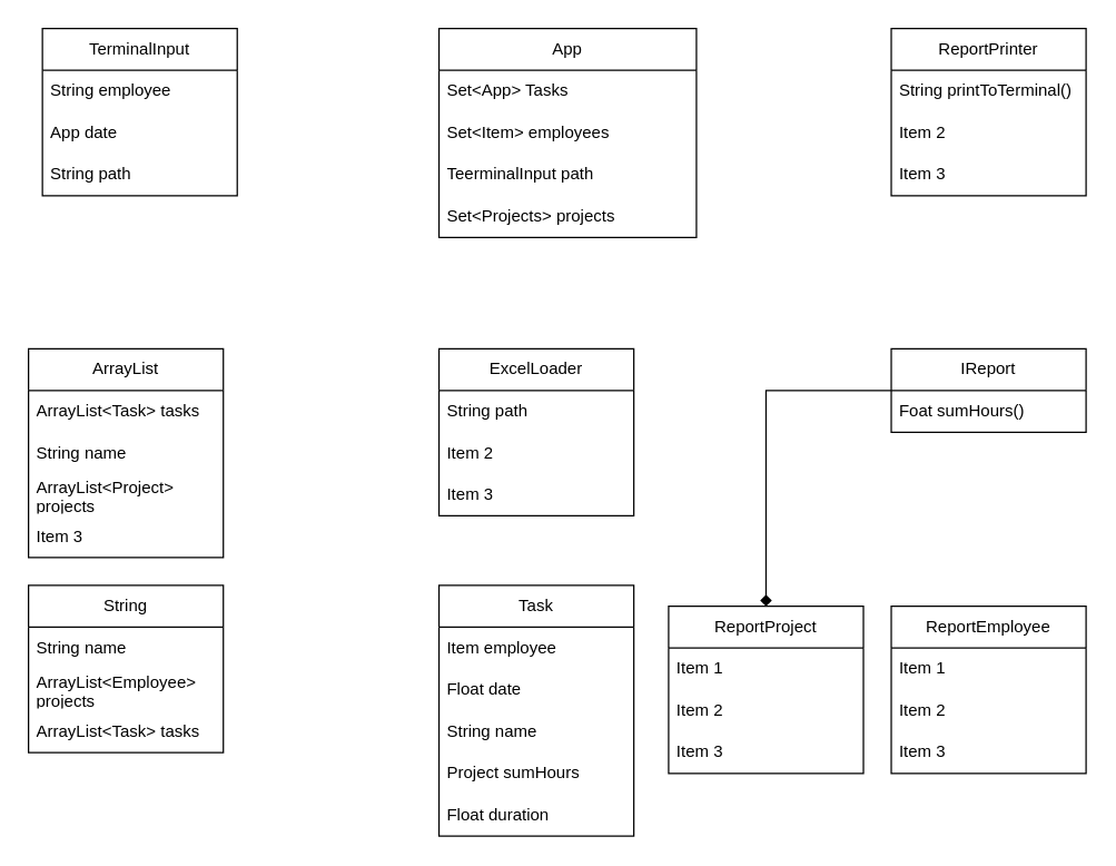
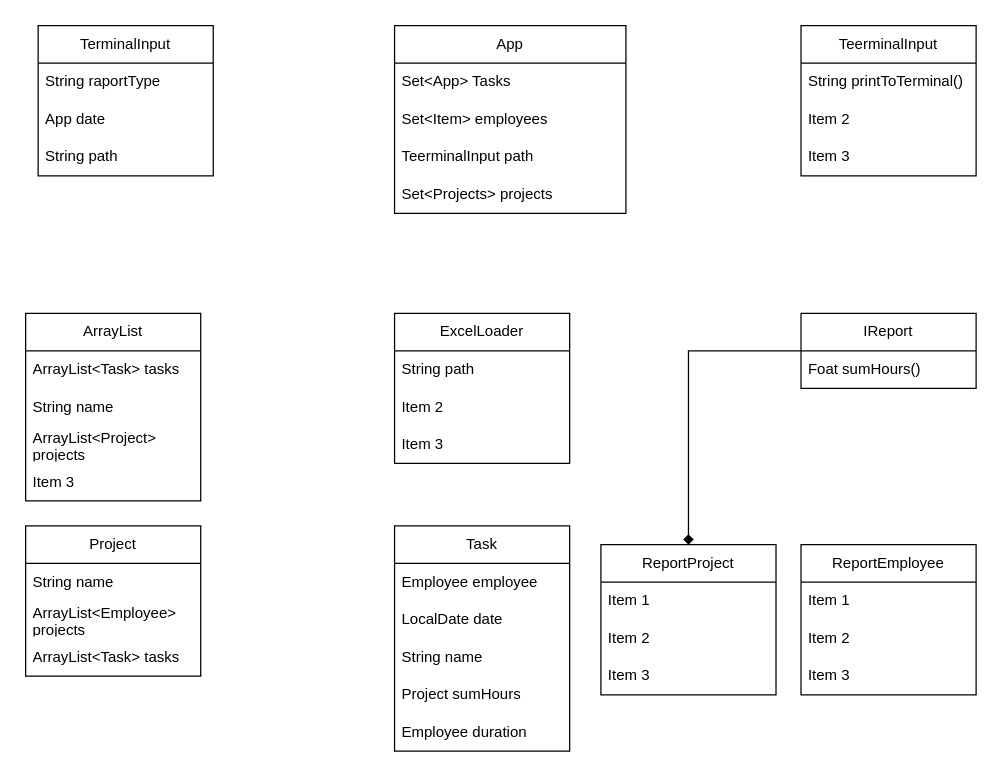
- <mxCell id="11" value="ReportPrinter" style="swimlane;fontStyle=0;childLayout=stackLayout;horizontal=1;startSize=30;horizontalStack=0;resizeParent=1;resizeParentMax=0;resizeLast=0;collapsible=1;marginBottom=0;whiteSpace=wrap;html=1;" vertex="1" parent="1"><mxGeometry x="640" y="20" width="140" height="120" as="geometry" /></mxCell>
+ <mxCell id="11" value="TeerminalInput" style="swimlane;fontStyle=0;childLayout=stackLayout;horizontal=1;startSize=30;horizontalStack=0;resizeParent=1;resizeParentMax=0;resizeLast=0;collapsible=1;marginBottom=0;whiteSpace=wrap;html=1;" vertex="1" parent="1"><mxGeometry x="640" y="20" width="140" height="120" as="geometry" /></mxCell>
- <mxCell id="8" value="String employee" style="text;strokeColor=none;fillColor=none;align=left;verticalAlign=middle;spacingLeft=4;spacingRight=4;overflow=hidden;points=[[0,0.5],[1,0.5]];portConstraint=eastwest;rotatable=0;whiteSpace=wrap;html=1;" vertex="1" parent="7"><mxGeometry y="30" width="140" height="30" as="geometry" /></mxCell>
+ <mxCell id="8" value="String raportType" style="text;strokeColor=none;fillColor=none;align=left;verticalAlign=middle;spacingLeft=4;spacingRight=4;overflow=hidden;points=[[0,0.5],[1,0.5]];portConstraint=eastwest;rotatable=0;whiteSpace=wrap;html=1;" vertex="1" parent="7"><mxGeometry y="30" width="140" height="30" as="geometry" /></mxCell>
- <mxCell id="27" value="String" style="swimlane;fontStyle=0;childLayout=stackLayout;horizontal=1;startSize=30;horizontalStack=0;resizeParent=1;resizeParentMax=0;resizeLast=0;collapsible=1;marginBottom=0;whiteSpace=wrap;html=1;" vertex="1" parent="1"><mxGeometry x="20" y="420" width="140" height="120" as="geometry" /></mxCell>
+ <mxCell id="27" value="Project" style="swimlane;fontStyle=0;childLayout=stackLayout;horizontal=1;startSize=30;horizontalStack=0;resizeParent=1;resizeParentMax=0;resizeLast=0;collapsible=1;marginBottom=0;whiteSpace=wrap;html=1;" vertex="1" parent="1"><mxGeometry x="20" y="420" width="140" height="120" as="geometry" /></mxCell>
- <mxCell id="32" value="Item employee" style="text;strokeColor=none;fillColor=none;align=left;verticalAlign=middle;spacingLeft=4;spacingRight=4;overflow=hidden;points=[[0,0.5],[1,0.5]];portConstraint=eastwest;rotatable=0;whiteSpace=wrap;html=1;" vertex="1" parent="31"><mxGeometry y="30" width="140" height="30" as="geometry" /></mxCell>
+ <mxCell id="32" value="Employee employee" style="text;strokeColor=none;fillColor=none;align=left;verticalAlign=middle;spacingLeft=4;spacingRight=4;overflow=hidden;points=[[0,0.5],[1,0.5]];portConstraint=eastwest;rotatable=0;whiteSpace=wrap;html=1;" vertex="1" parent="31"><mxGeometry y="30" width="140" height="30" as="geometry" /></mxCell>
- <mxCell id="33" value="Float date" style="text;strokeColor=none;fillColor=none;align=left;verticalAlign=middle;spacingLeft=4;spacingRight=4;overflow=hidden;points=[[0,0.5],[1,0.5]];portConstraint=eastwest;rotatable=0;whiteSpace=wrap;html=1;" vertex="1" parent="31"><mxGeometry y="60" width="140" height="30" as="geometry" /></mxCell>
+ <mxCell id="33" value="LocalDate date" style="text;strokeColor=none;fillColor=none;align=left;verticalAlign=middle;spacingLeft=4;spacingRight=4;overflow=hidden;points=[[0,0.5],[1,0.5]];portConstraint=eastwest;rotatable=0;whiteSpace=wrap;html=1;" vertex="1" parent="31"><mxGeometry y="60" width="140" height="30" as="geometry" /></mxCell>
- <mxCell id="36" value="Float duration" style="text;strokeColor=none;fillColor=none;align=left;verticalAlign=middle;spacingLeft=4;spacingRight=4;overflow=hidden;points=[[0,0.5],[1,0.5]];portConstraint=eastwest;rotatable=0;whiteSpace=wrap;html=1;" vertex="1" parent="31"><mxGeometry y="150" width="140" height="30" as="geometry" /></mxCell>
+ <mxCell id="36" value="Employee duration" style="text;strokeColor=none;fillColor=none;align=left;verticalAlign=middle;spacingLeft=4;spacingRight=4;overflow=hidden;points=[[0,0.5],[1,0.5]];portConstraint=eastwest;rotatable=0;whiteSpace=wrap;html=1;" vertex="1" parent="31"><mxGeometry y="150" width="140" height="30" as="geometry" /></mxCell>
